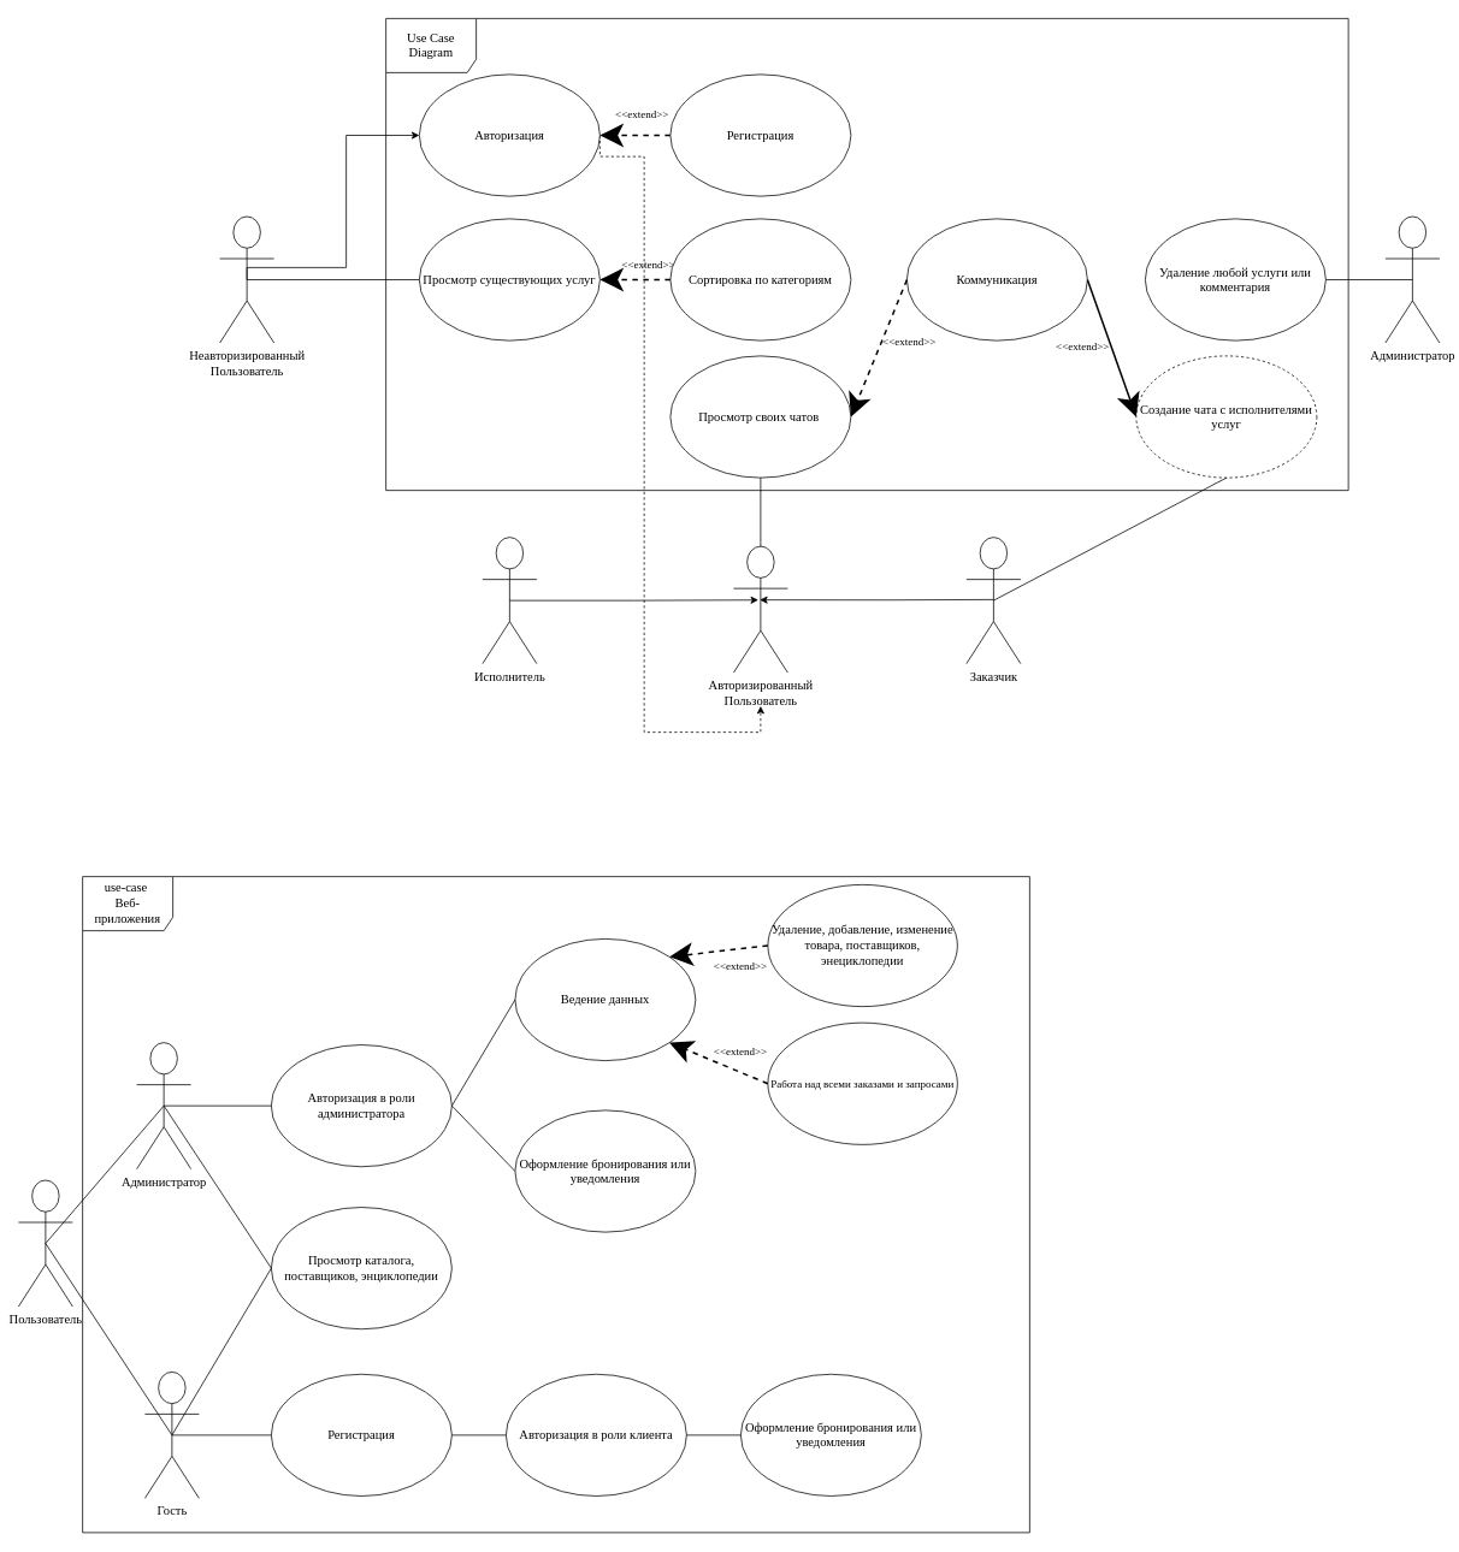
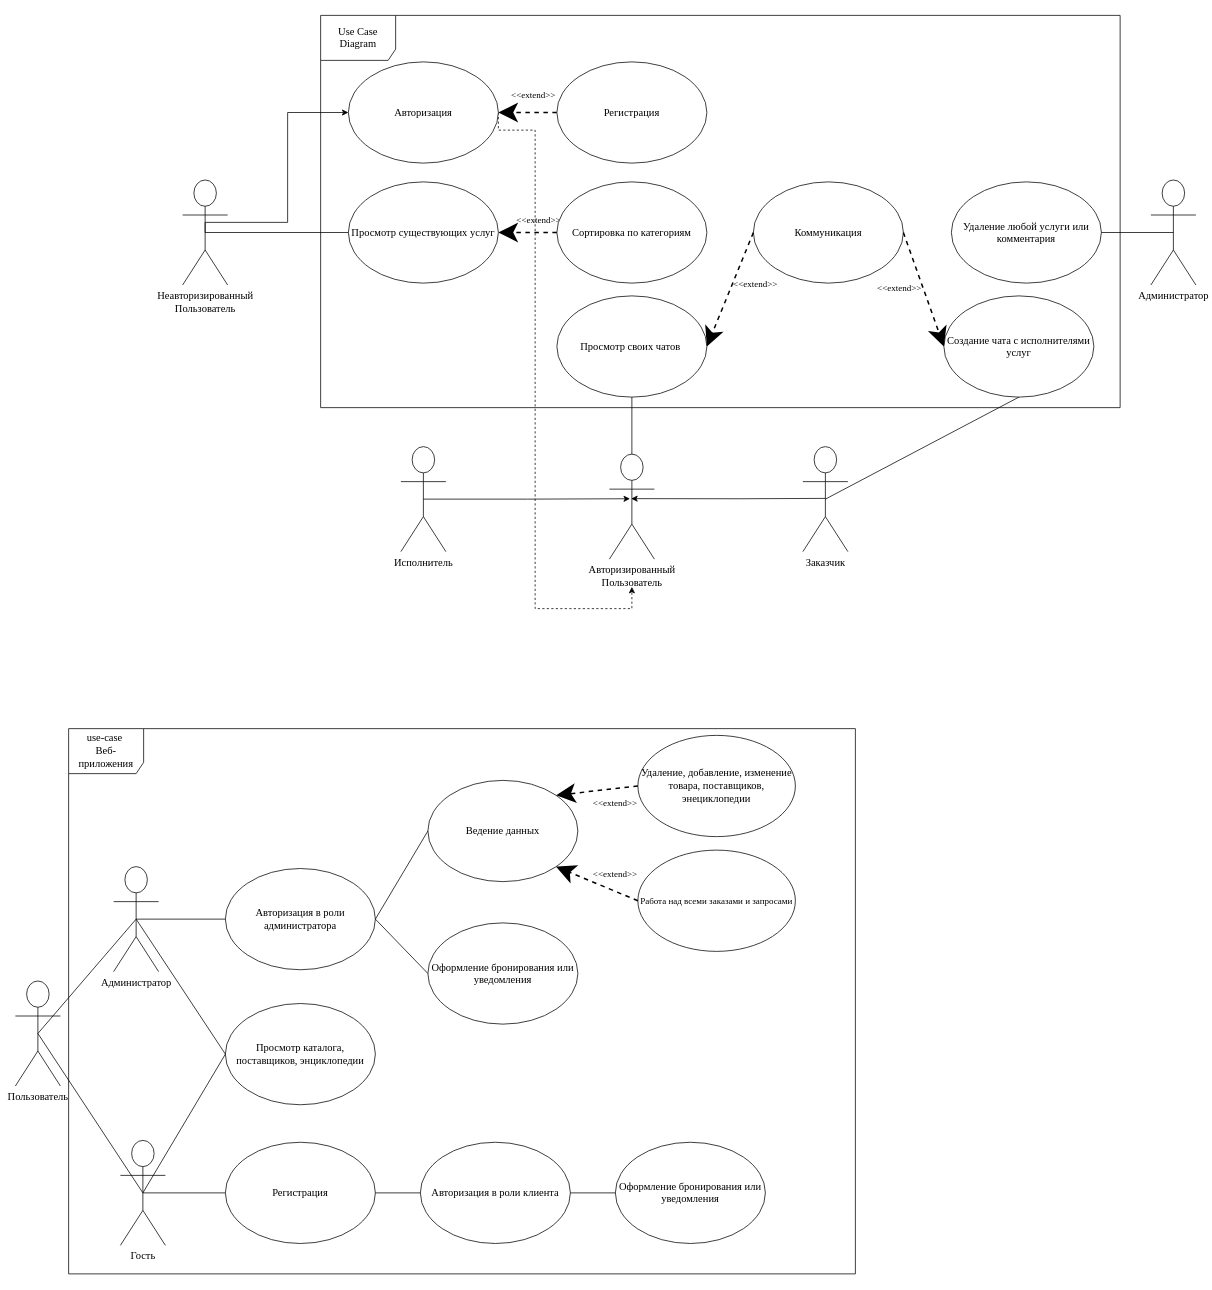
- <mxCell id="56" style="edgeStyle=none;rounded=0;jumpStyle=none;jumpSize=21;orthogonalLoop=1;jettySize=auto;html=1;exitX=1;exitY=0.5;exitDx=0;exitDy=0;entryX=0;entryY=0.5;entryDx=0;entryDy=0;dashed=0;startSize=19;endSize=20;strokeWidth=2;fontFamily=GOST type A Regular;fontSource=https%3A%2F%2Fwebfonts.pro%2Flight-fonts%2F123-gost_type_a.html;" edge="1" parent="1" source="54" target="51"><mxGeometry relative="1" as="geometry"><mxPoint x="767.058" y="427.927" as="sourcePoint" /><mxPoint x="686" y="412.5" as="targetPoint" /></mxGeometry></mxCell>
+ <mxCell id="56" style="edgeStyle=none;rounded=0;jumpStyle=none;jumpSize=21;orthogonalLoop=1;jettySize=auto;html=1;exitX=1;exitY=0.5;exitDx=0;exitDy=0;entryX=0;entryY=0.5;entryDx=0;entryDy=0;dashed=1;startSize=19;endSize=20;strokeWidth=2;fontFamily=GOST type A Regular;fontSource=https%3A%2F%2Fwebfonts.pro%2Flight-fonts%2F123-gost_type_a.html;" edge="1" parent="1" source="54" target="51"><mxGeometry relative="1" as="geometry"><mxPoint x="767.058" y="427.927" as="sourcePoint" /><mxPoint x="686" y="412.5" as="targetPoint" /></mxGeometry></mxCell>
- <mxCell id="51" value="&lt;span style=&quot;font-size: 14px;&quot;&gt;Создание чата с исполнителями услуг&lt;/span&gt;" style="ellipse;whiteSpace=wrap;html=1;fontFamily=GOST type A Regular;fontSource=https%3A%2F%2Fwebfonts.pro%2Flight-fonts%2F123-gost_type_a.html;dashed=1;" vertex="1" parent="1"><mxGeometry x="1258" y="394" width="200" height="135" as="geometry" /></mxCell>
+ <mxCell id="51" value="&lt;span style=&quot;font-size: 14px;&quot;&gt;Создание чата с исполнителями услуг&lt;/span&gt;" style="ellipse;whiteSpace=wrap;html=1;fontFamily=GOST type A Regular;fontSource=https%3A%2F%2Fwebfonts.pro%2Flight-fonts%2F123-gost_type_a.html;" vertex="1" parent="1"><mxGeometry x="1258" y="394" width="200" height="135" as="geometry" /></mxCell>
